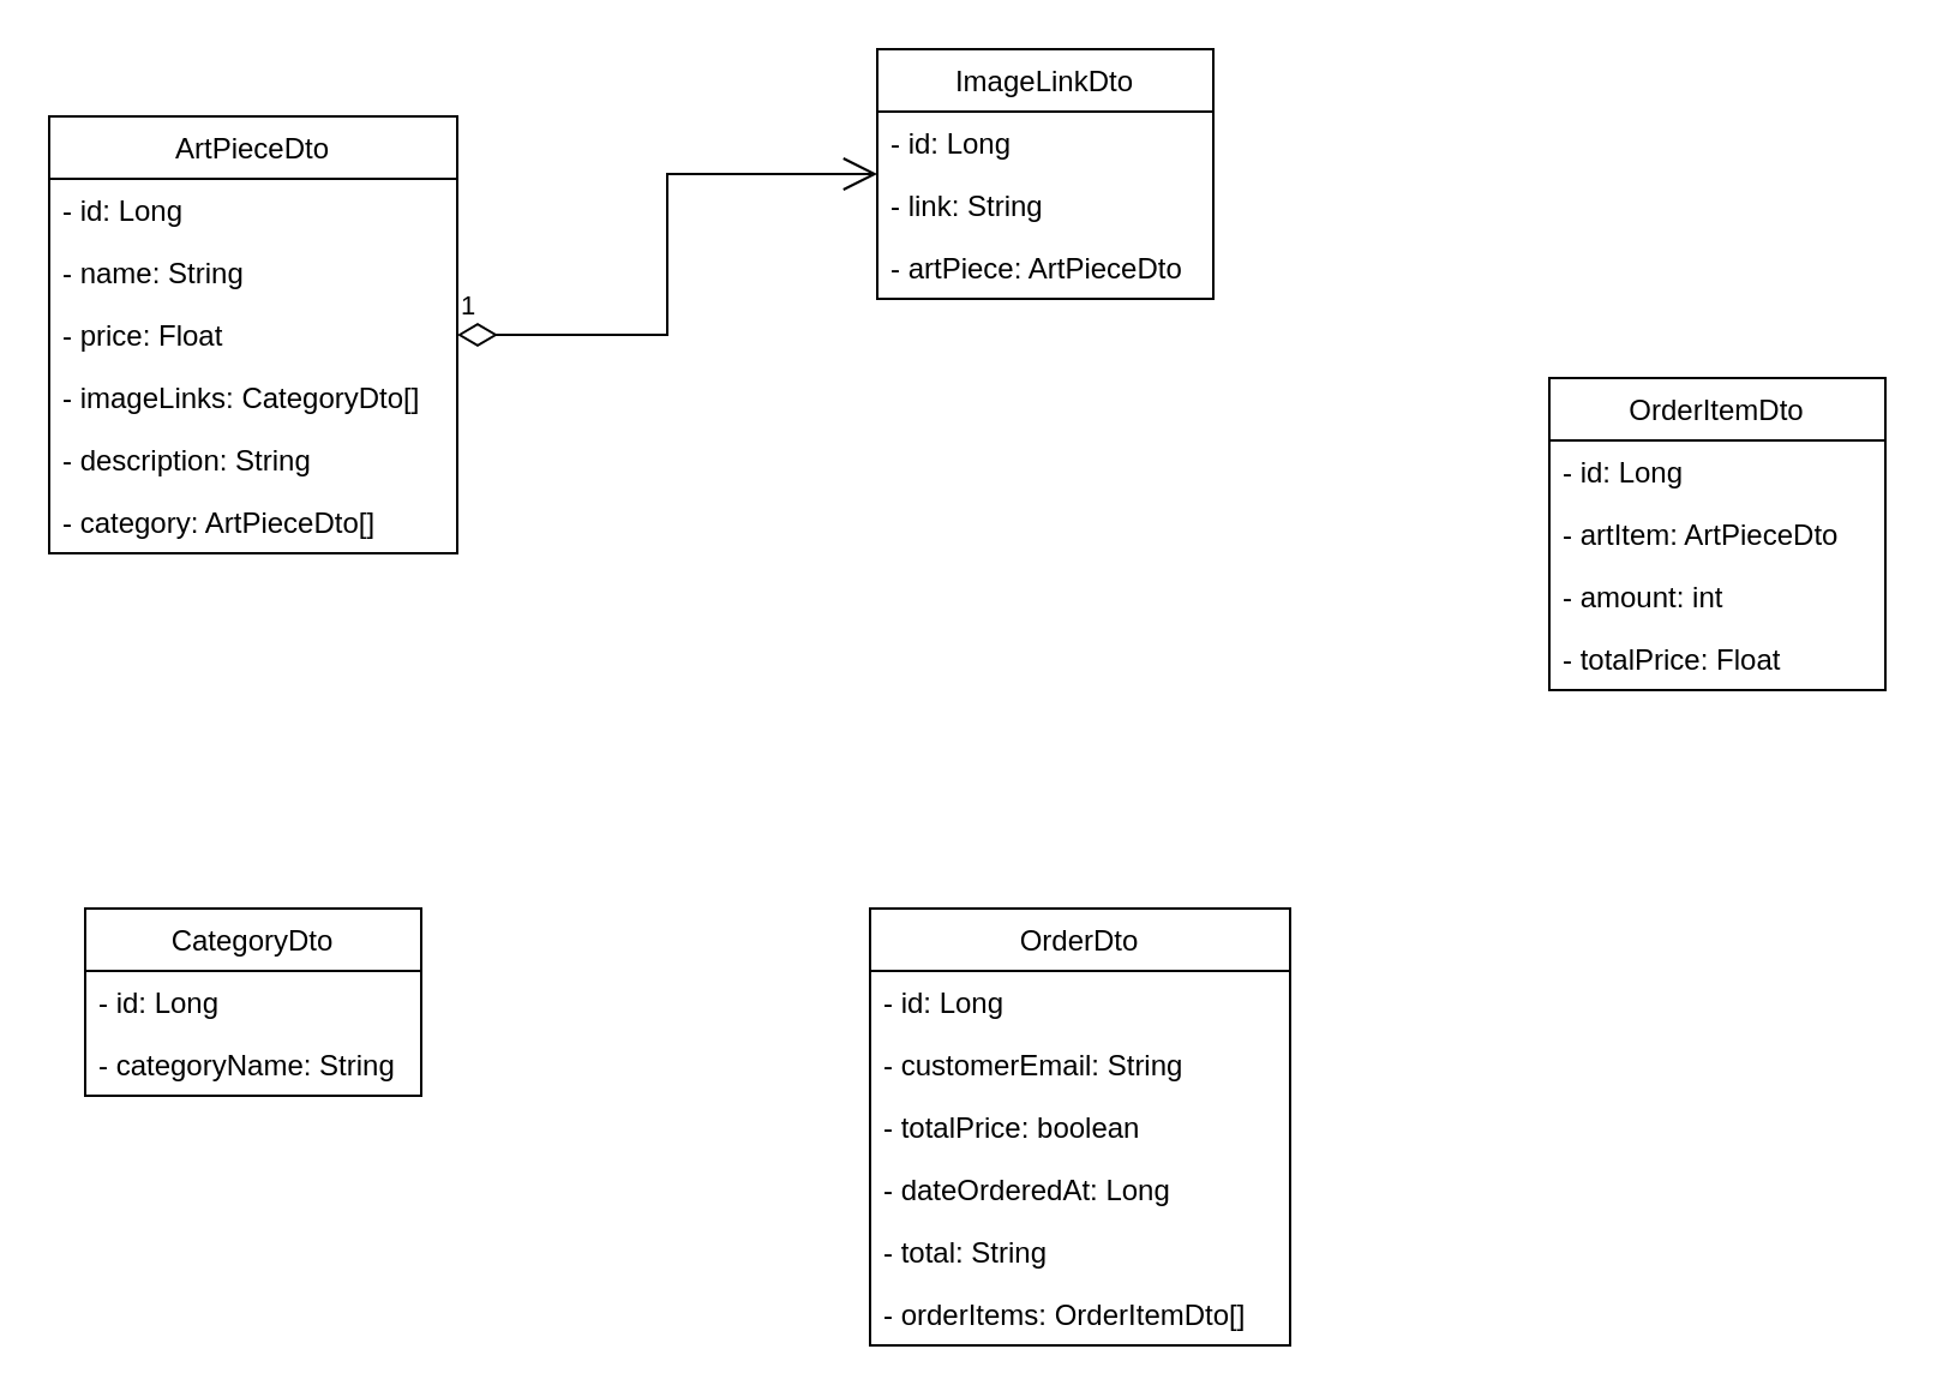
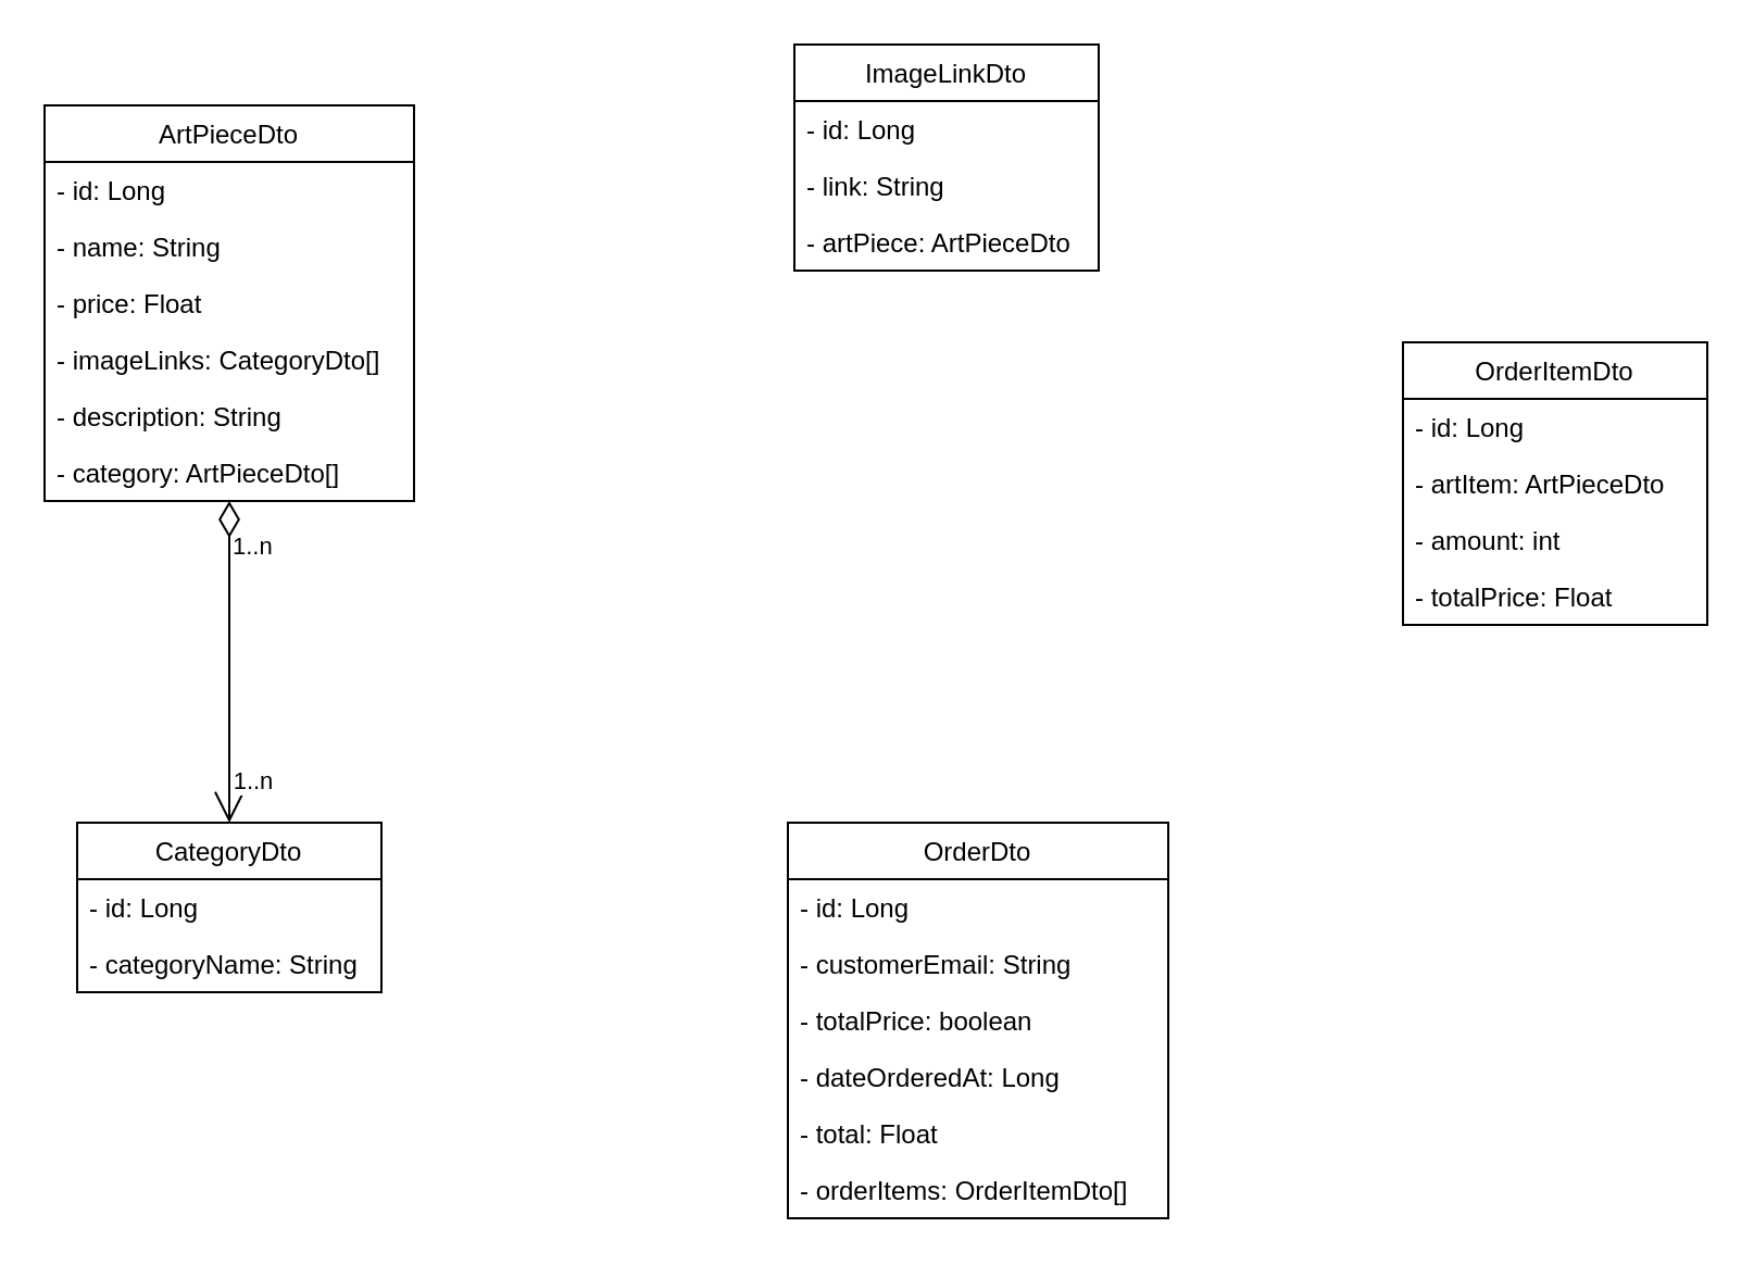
- <mxCell id="28" value="1" style="endArrow=open;html=1;endSize=12;startArrow=diamondThin;startSize=14;startFill=0;edgeStyle=orthogonalEdgeStyle;align=left;verticalAlign=bottom;rounded=0;" edge="1" parent="1" source="2" target="12"><mxGeometry x="-1" y="3" relative="1" as="geometry"><mxPoint x="205" y="148" as="sourcePoint" /><mxPoint x="365" y="148" as="targetPoint" /></mxGeometry></mxCell>
+ <mxCell id="29" value="" style="endArrow=open;html=1;endSize=12;startArrow=diamondThin;startSize=14;startFill=0;edgeStyle=orthogonalEdgeStyle;rounded=0;" edge="1" parent="1" source="2" target="9"><mxGeometry relative="1" as="geometry"><mxPoint x="-55" y="308" as="sourcePoint" /><mxPoint x="105" y="308" as="targetPoint" /></mxGeometry></mxCell>
+ <mxCell id="30" value="1..n" style="edgeLabel;resizable=0;html=1;align=left;verticalAlign=top;" connectable="0" vertex="1" parent="29"><mxGeometry x="-1" relative="1" as="geometry"><mxPoint y="8" as="offset" /></mxGeometry></mxCell>
+ <mxCell id="31" value="1..n" style="edgeLabel;html=1;align=center;verticalAlign=middle;resizable=0;points=[];" vertex="1" connectable="0" parent="29"><mxGeometry x="0.838" y="-1" relative="1" as="geometry"><mxPoint x="11" y="-8" as="offset" /></mxGeometry></mxCell>
- <mxCell id="21" value="- total: String" style="text;strokeColor=none;fillColor=none;align=left;verticalAlign=top;spacingLeft=4;spacingRight=4;overflow=hidden;rotatable=0;points=[[0,0.5],[1,0.5]];portConstraint=eastwest;" vertex="1" parent="16"><mxGeometry y="130" width="175" height="26" as="geometry" /></mxCell>
+ <mxCell id="21" value="- total: Float" style="text;strokeColor=none;fillColor=none;align=left;verticalAlign=top;spacingLeft=4;spacingRight=4;overflow=hidden;rotatable=0;points=[[0,0.5],[1,0.5]];portConstraint=eastwest;" vertex="1" parent="16"><mxGeometry y="130" width="175" height="26" as="geometry" /></mxCell>
